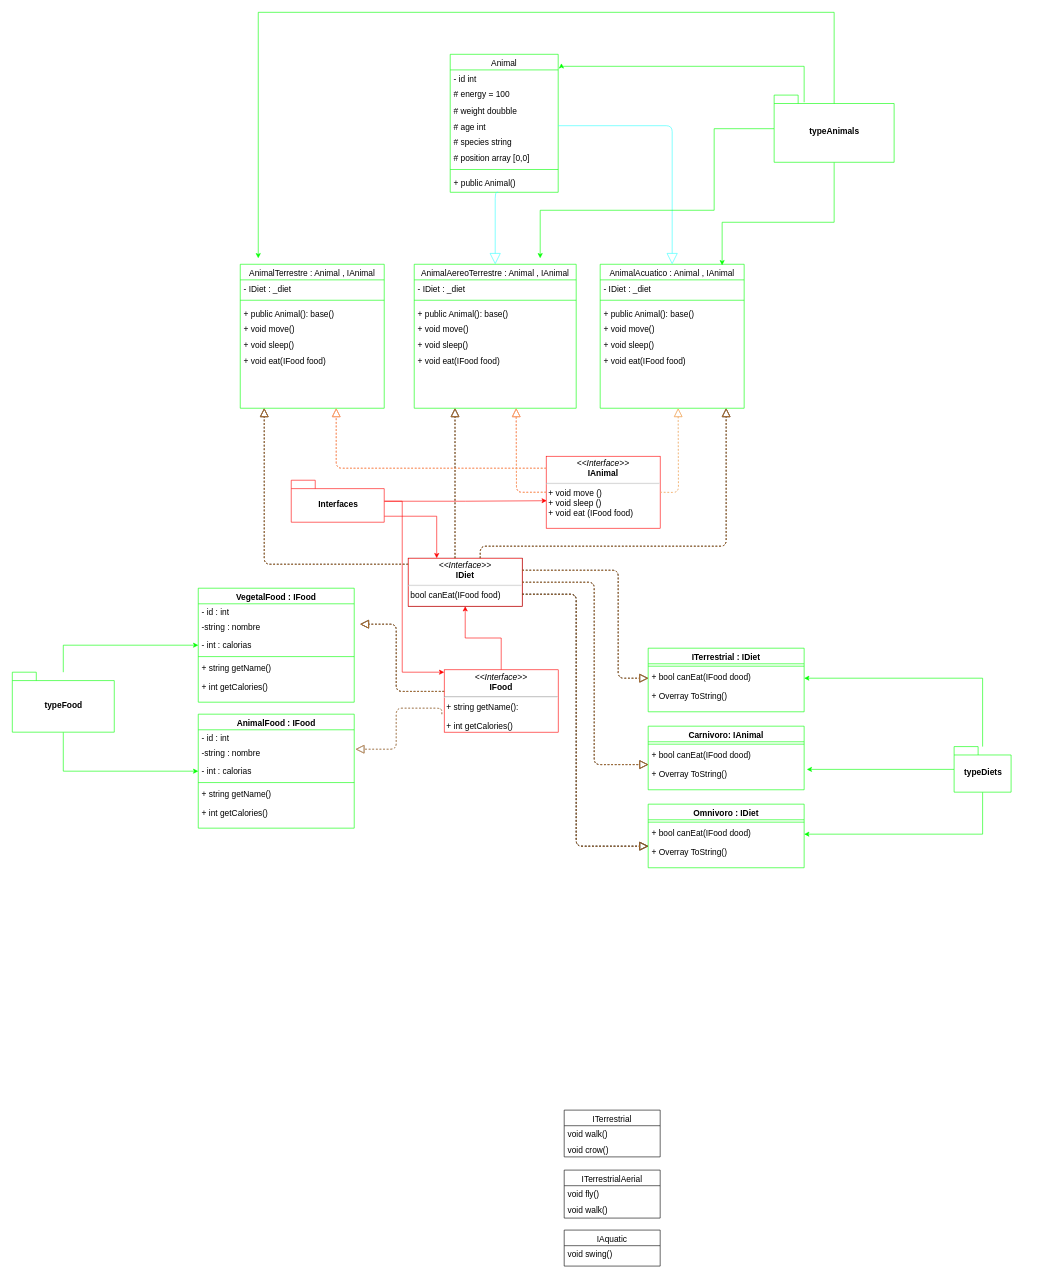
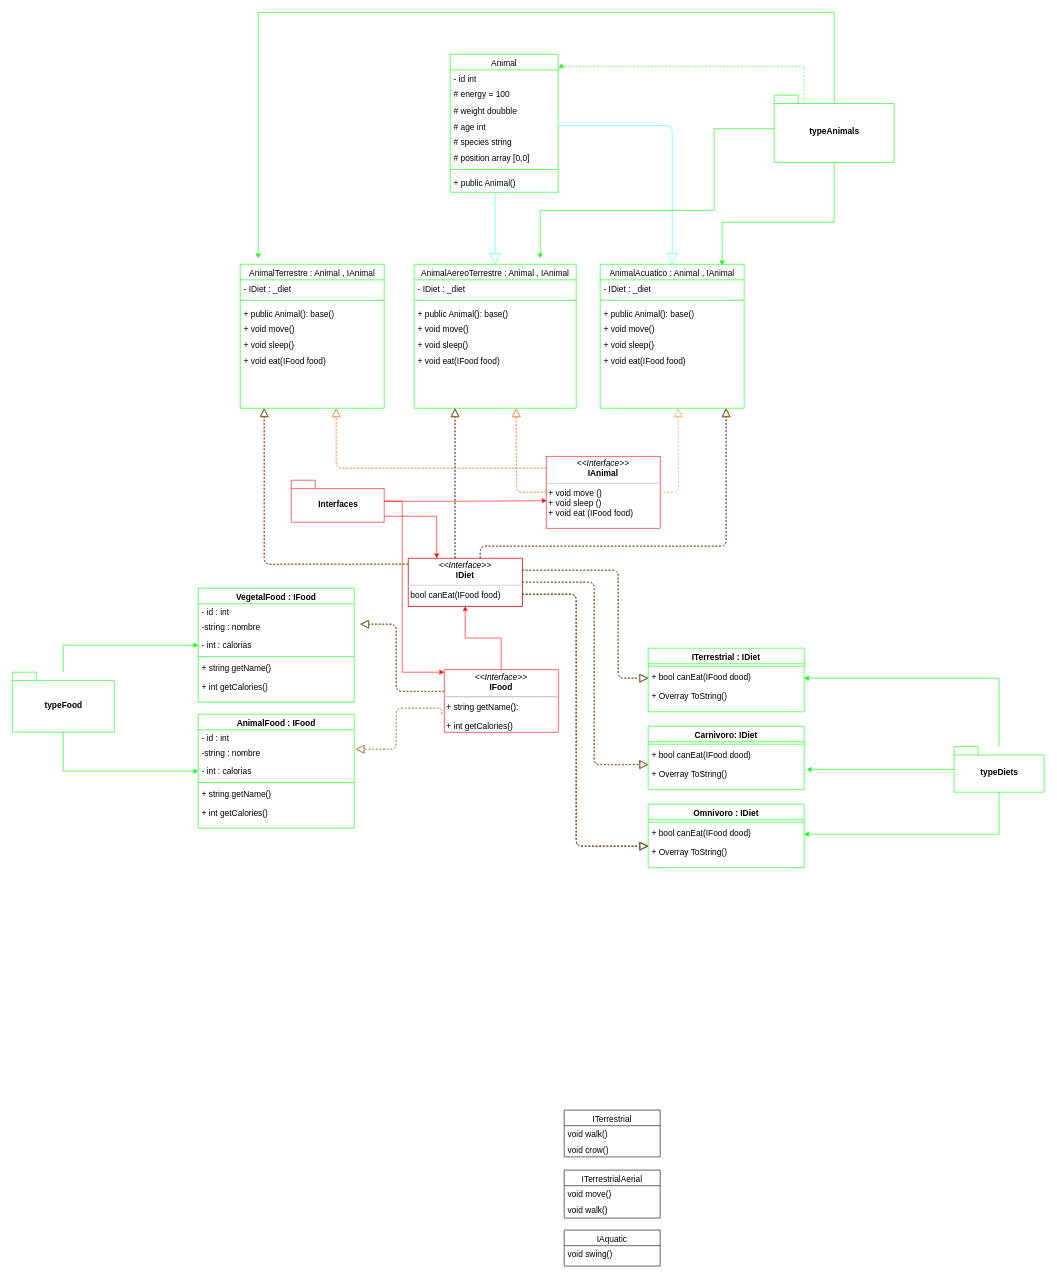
- <mxCell id="120" style="edgeStyle=orthogonalEdgeStyle;rounded=0;orthogonalLoop=1;jettySize=auto;html=1;entryX=1.03;entryY=0.065;entryDx=0;entryDy=0;entryPerimeter=0;strokeColor=#00FF00;fontSize=14;fillColor=#CCCCCC;exitX=0.25;exitY=0.107;exitDx=0;exitDy=0;exitPerimeter=0;" parent="1" source="121" target="5" edge="1"><mxGeometry relative="1" as="geometry"><Array as="points"><mxPoint x="1340" y="110" /><mxPoint x="935" y="110" /></Array></mxGeometry></mxCell>
+ <mxCell id="120" style="edgeStyle=orthogonalEdgeStyle;rounded=0;orthogonalLoop=1;jettySize=auto;html=1;entryX=1.03;entryY=0.065;entryDx=0;entryDy=0;entryPerimeter=0;strokeColor=#00FF00;fontSize=14;fillColor=#CCCCCC;exitX=0.25;exitY=0.107;exitDx=0;exitDy=0;exitPerimeter=0;dashed=1;" parent="1" source="121" target="5" edge="1"><mxGeometry relative="1" as="geometry"><Array as="points"><mxPoint x="1340" y="110" /><mxPoint x="935" y="110" /></Array></mxGeometry></mxCell>
- <mxCell id="48" value="Carnivoro: IAnimal" style="swimlane;fontStyle=1;align=center;verticalAlign=top;childLayout=stackLayout;horizontal=1;startSize=26;horizontalStack=0;resizeParent=1;resizeParentMax=0;resizeLast=0;collapsible=1;marginBottom=0;fontSize=14;strokeColor=#00FF00;" parent="1" vertex="1"><mxGeometry x="1080" y="1210" width="260" height="106" as="geometry" /></mxCell>
+ <mxCell id="48" value="Carnivoro: IDiet" style="swimlane;fontStyle=1;align=center;verticalAlign=top;childLayout=stackLayout;horizontal=1;startSize=26;horizontalStack=0;resizeParent=1;resizeParentMax=0;resizeLast=0;collapsible=1;marginBottom=0;fontSize=14;strokeColor=#00FF00;" parent="1" vertex="1"><mxGeometry x="1080" y="1210" width="260" height="106" as="geometry" /></mxCell>
- <mxCell id="62" value="typeDiets" style="shape=folder;fontStyle=1;spacingTop=10;tabWidth=40;tabHeight=14;tabPosition=left;html=1;fontSize=14;strokeColor=#00FF00;" parent="1" vertex="1"><mxGeometry x="1590" y="1244" width="95" height="76" as="geometry" /></mxCell>
+ <mxCell id="62" value="typeDiets" style="shape=folder;fontStyle=1;spacingTop=10;tabWidth=40;tabHeight=14;tabPosition=left;html=1;fontSize=14;strokeColor=#00FF00;" parent="1" vertex="1"><mxGeometry x="1590" y="1244" width="150" height="76" as="geometry" /></mxCell>
- <mxCell id="15" value="void fly()" style="text;align=left;verticalAlign=top;spacingLeft=4;spacingRight=4;overflow=hidden;rotatable=0;points=[[0,0.5],[1,0.5]];portConstraint=eastwest;fontSize=14;" parent="14" vertex="1"><mxGeometry y="26" width="160" height="26" as="geometry" /></mxCell>
+ <mxCell id="15" value="void move()" style="text;align=left;verticalAlign=top;spacingLeft=4;spacingRight=4;overflow=hidden;rotatable=0;points=[[0,0.5],[1,0.5]];portConstraint=eastwest;fontSize=14;" parent="14" vertex="1"><mxGeometry y="26" width="160" height="26" as="geometry" /></mxCell>
